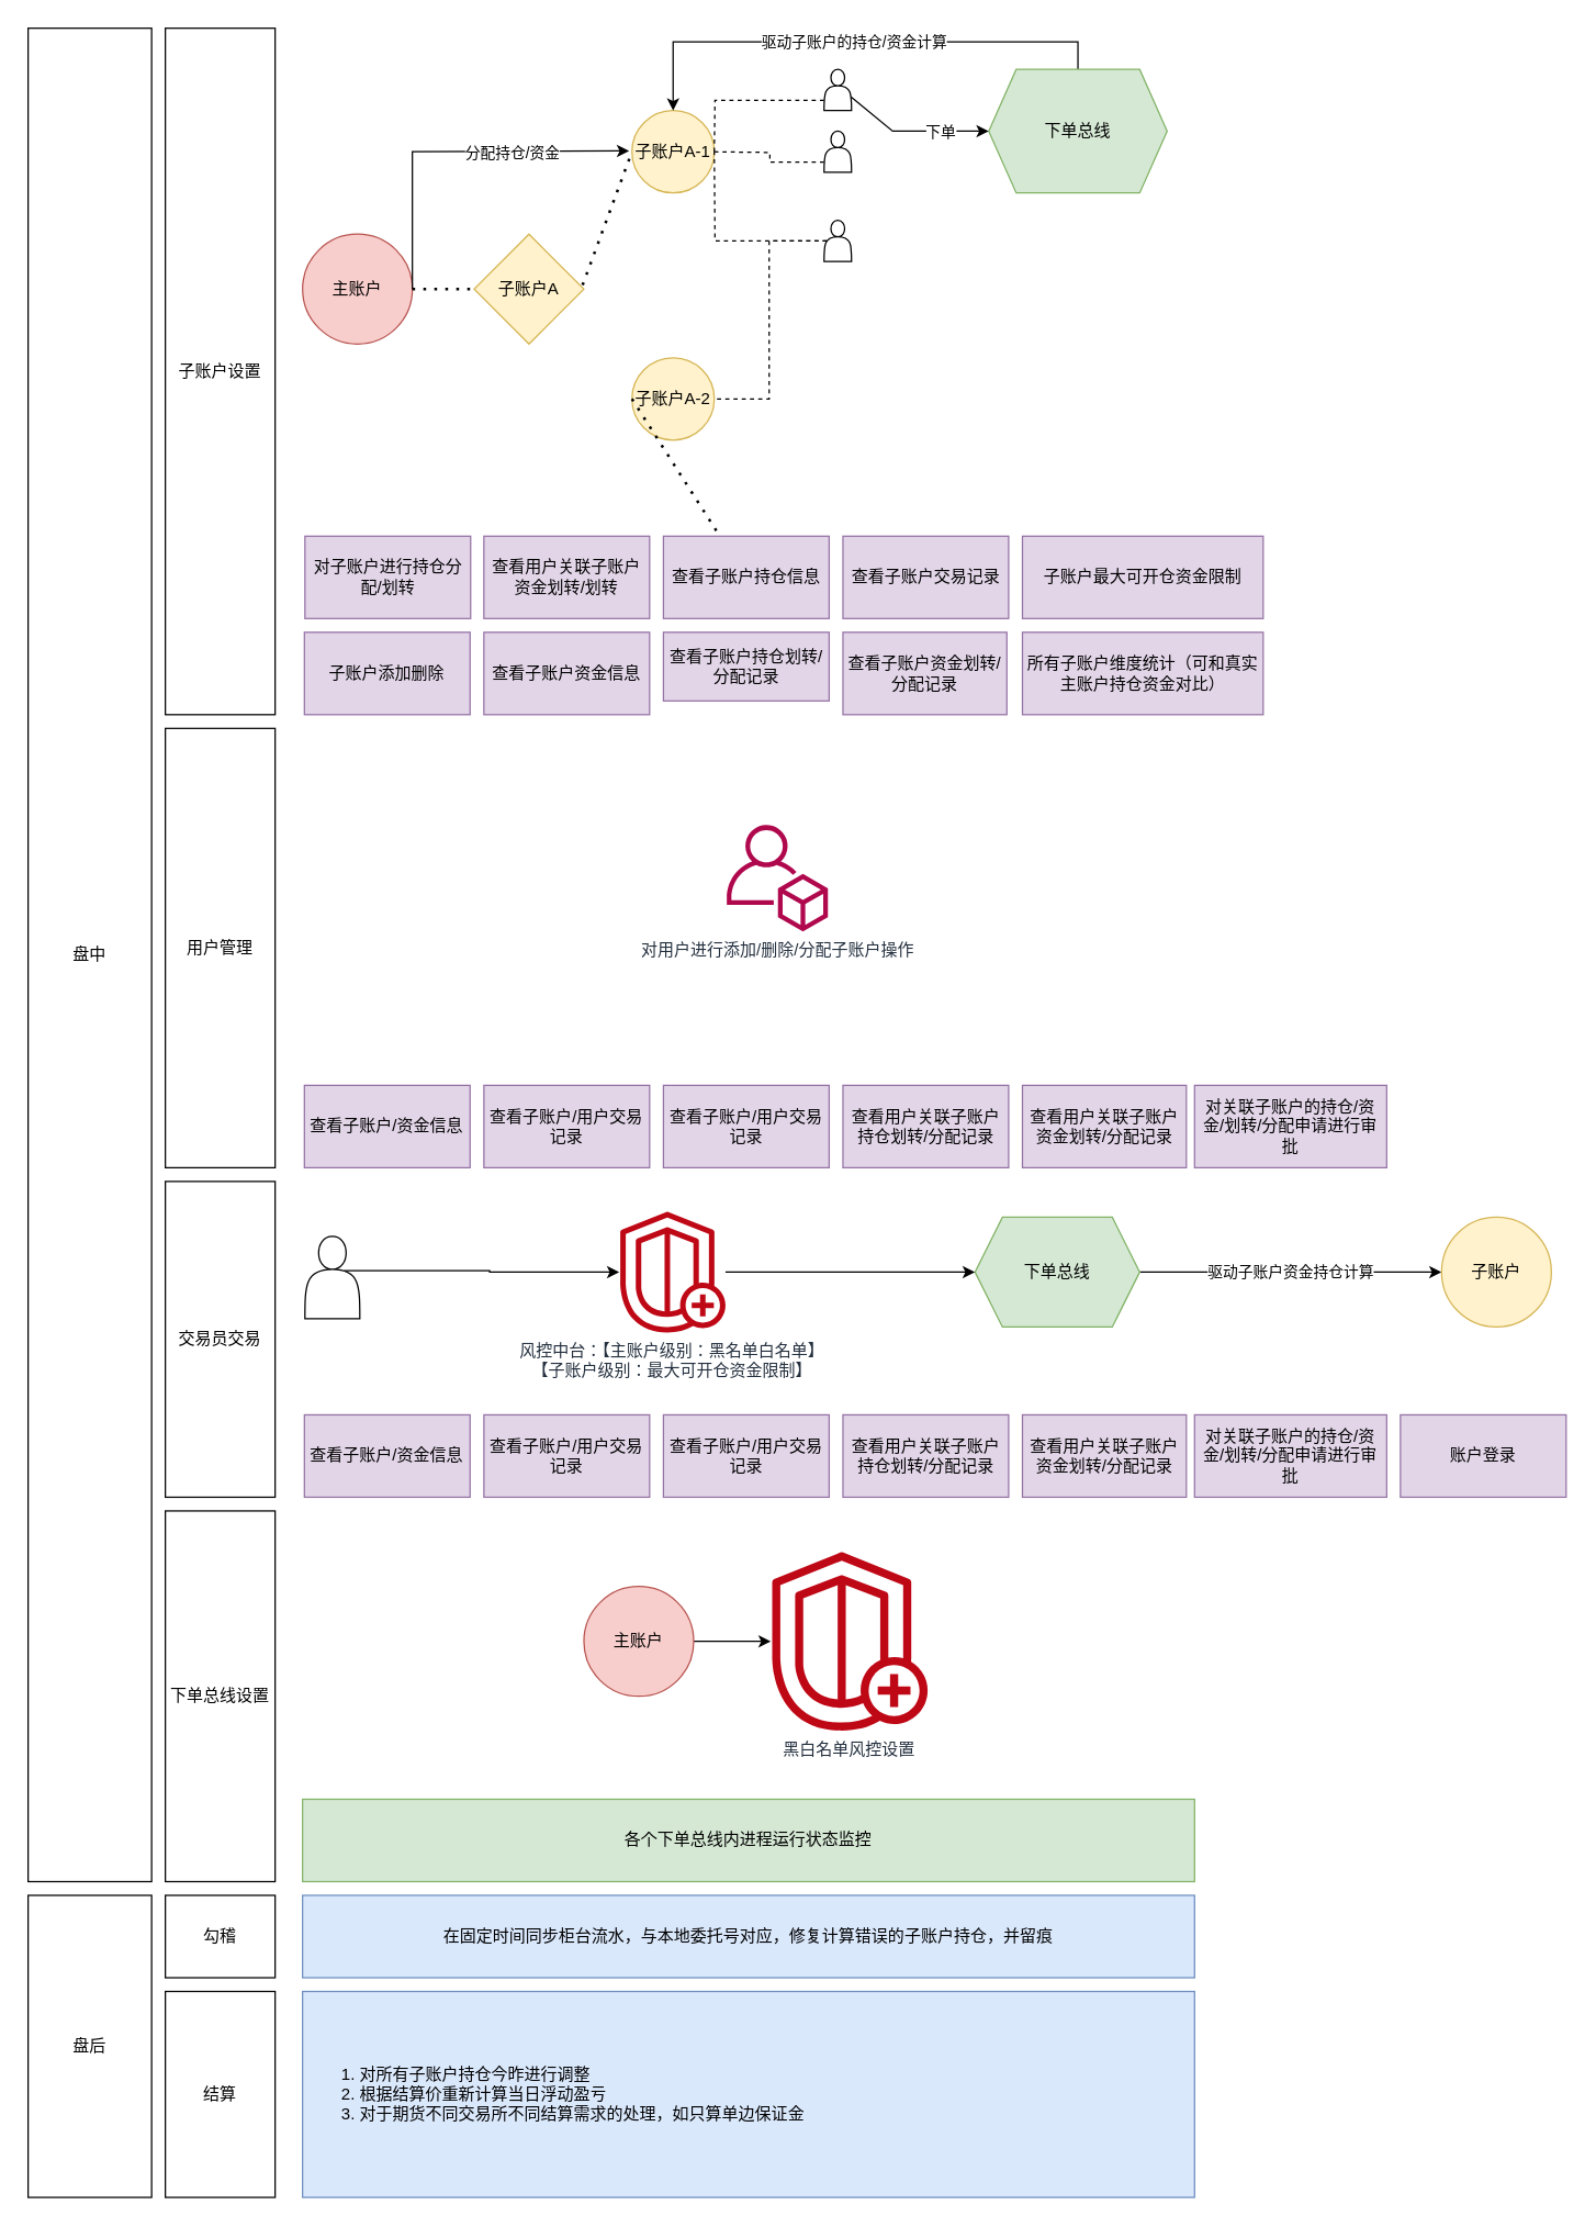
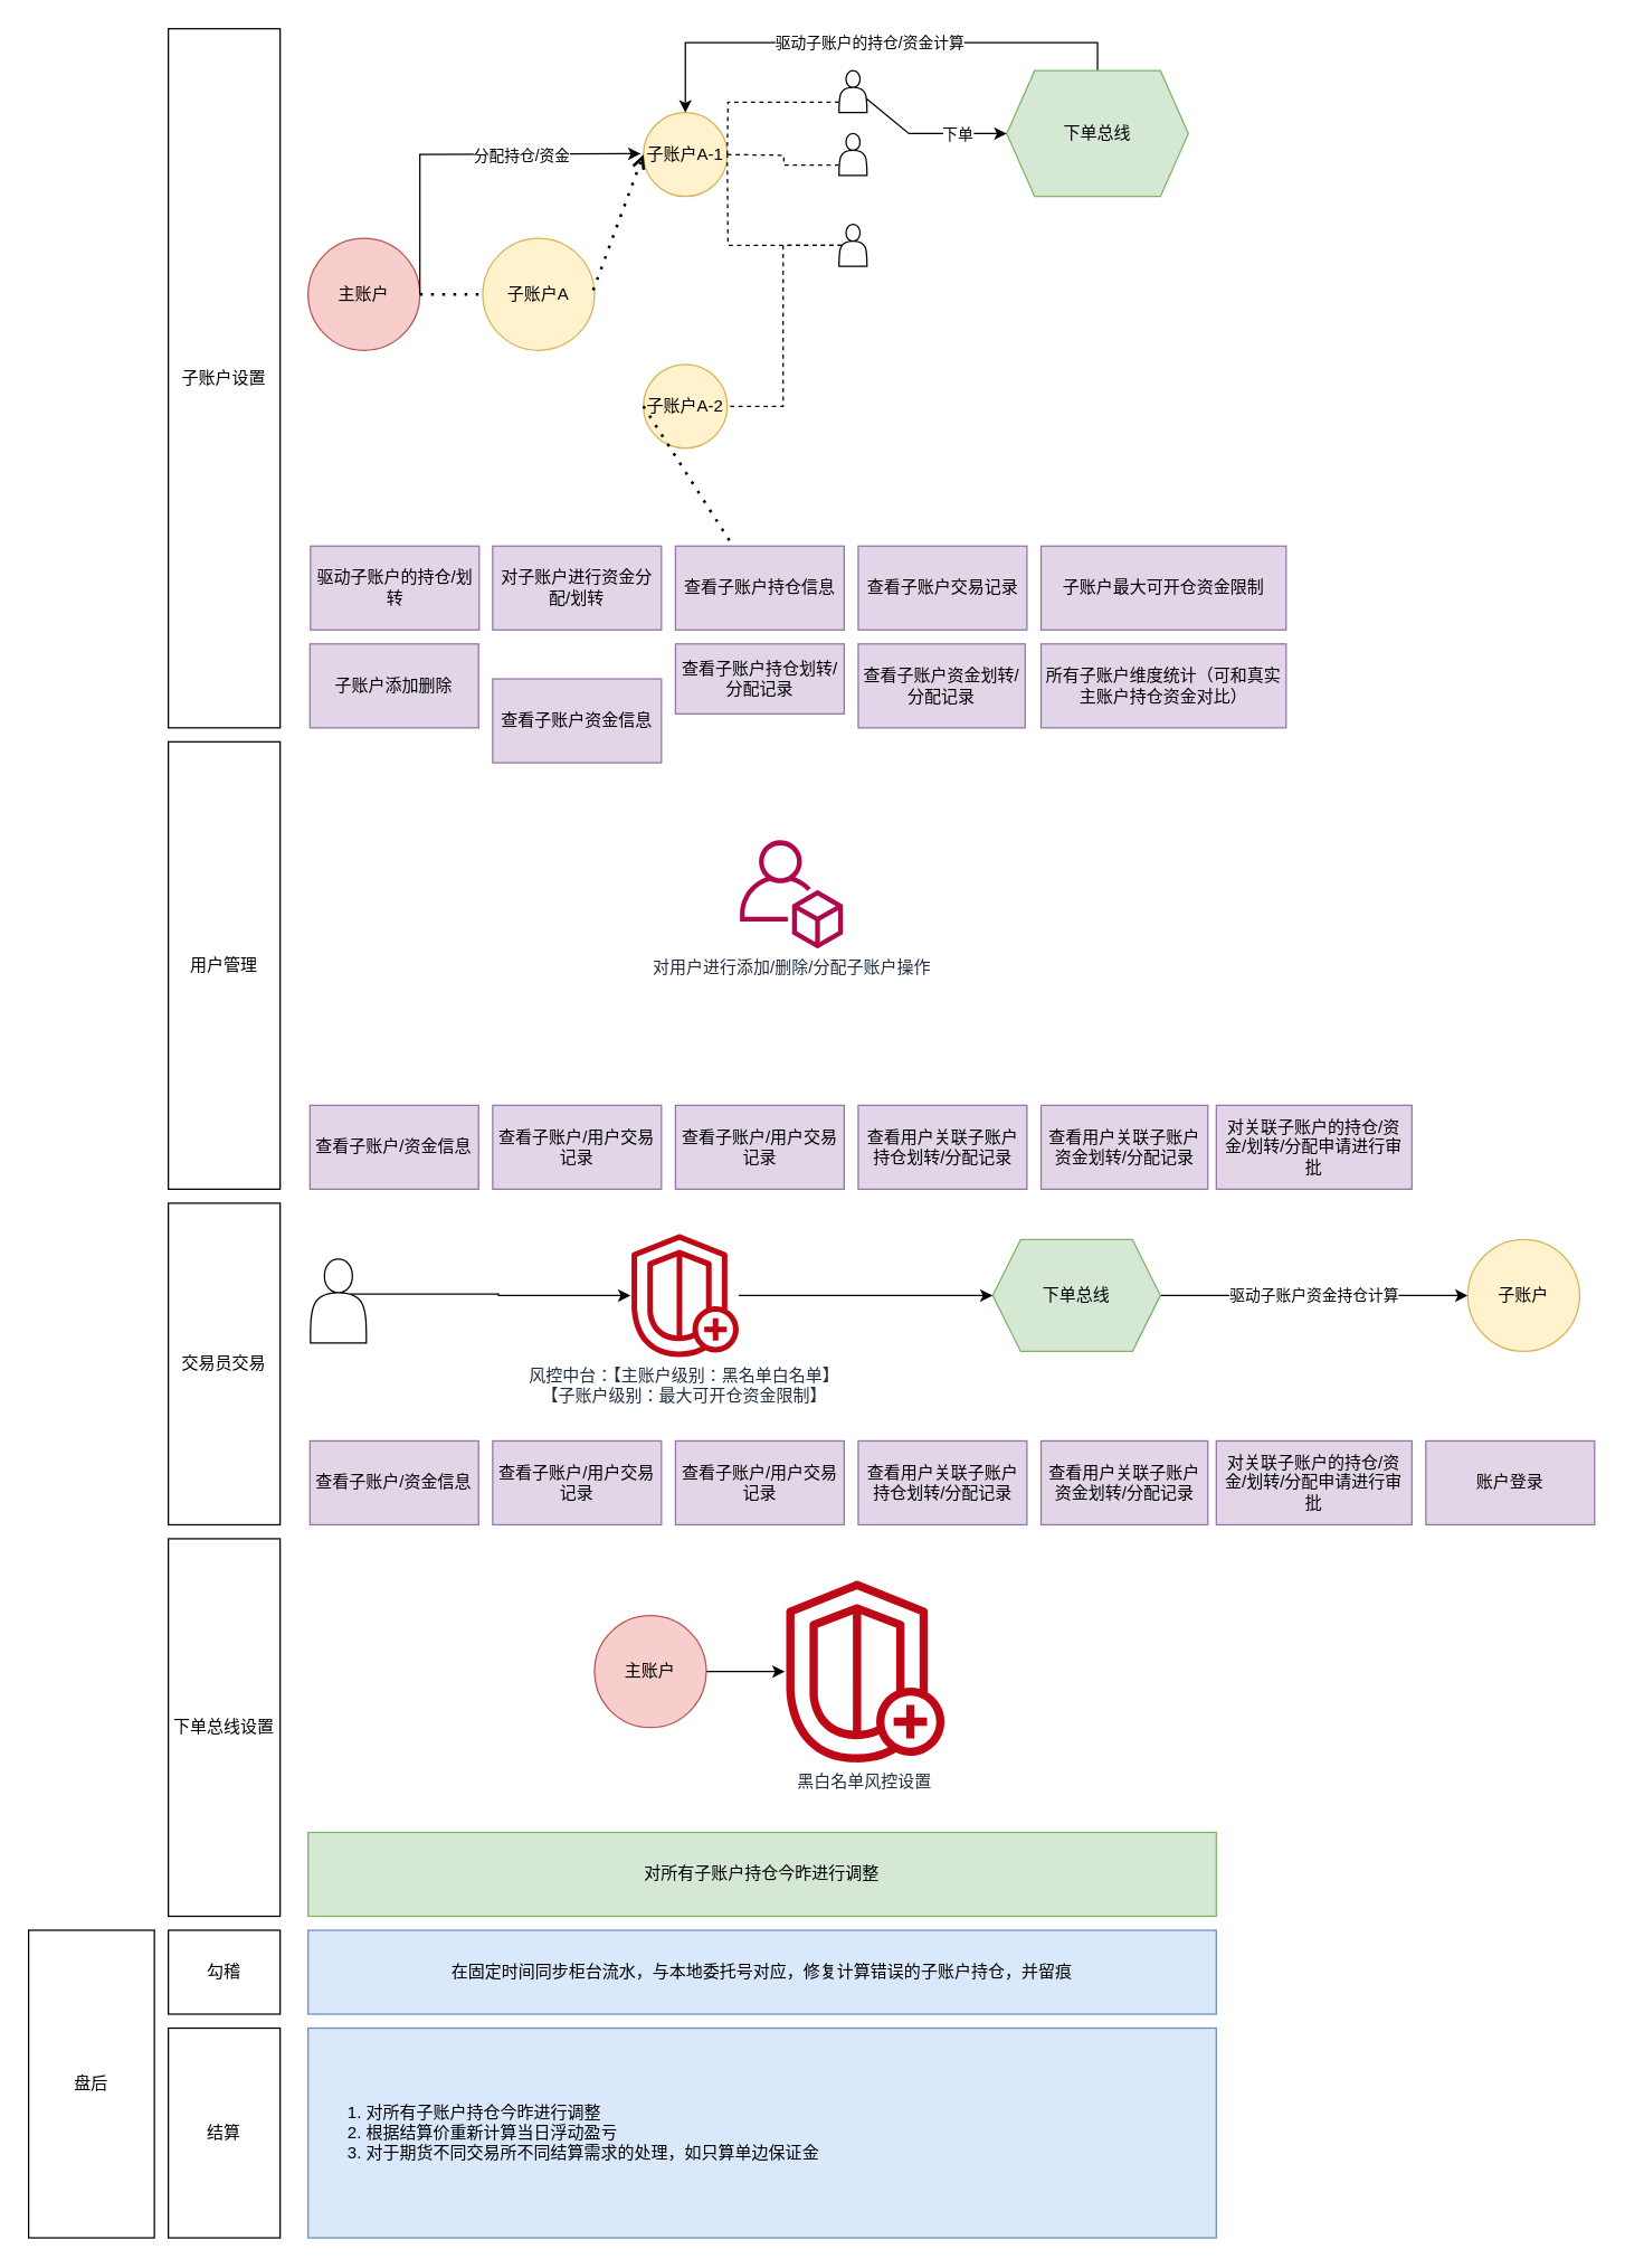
- <mxCell id="26" value="" style="endArrow=none;dashed=1;html=1;dashPattern=1 3;strokeWidth=2;rounded=0;exitX=0.988;exitY=0.463;exitDx=0;exitDy=0;entryX=0;entryY=0.5;entryDx=0;entryDy=0;exitPerimeter=0;" edge="1" parent="1" source="10" target="12"><mxGeometry width="50" height="50" relative="1" as="geometry"><mxPoint x="430" y="180" as="sourcePoint" /><mxPoint x="480" y="130" as="targetPoint" /></mxGeometry></mxCell>
+ <mxCell id="26" value="" style="endArrow=open;dashed=1;html=1;dashPattern=1 3;strokeWidth=2;rounded=0;exitX=0.988;exitY=0.463;exitDx=0;exitDy=0;entryX=0;entryY=0.5;entryDx=0;entryDy=0;exitPerimeter=0;" edge="1" parent="1" source="10" target="12"><mxGeometry width="50" height="50" relative="1" as="geometry"><mxPoint x="430" y="180" as="sourcePoint" /><mxPoint x="480" y="130" as="targetPoint" /></mxGeometry></mxCell>
- <mxCell id="10" value="子账户A" style="rhombus;whiteSpace=wrap;html=1;aspect=fixed;fillColor=#fff2cc;strokeColor=#d6b656;" vertex="1" parent="1"><mxGeometry x="345" y="170" width="80" height="80" as="geometry" /></mxCell>
+ <mxCell id="10" value="子账户A" style="ellipse;whiteSpace=wrap;html=1;aspect=fixed;fillColor=#fff2cc;strokeColor=#d6b656;" vertex="1" parent="1"><mxGeometry x="345" y="170" width="80" height="80" as="geometry" /></mxCell>
- <mxCell id="48" value="对子账户进行持仓分配/划转" style="rounded=0;whiteSpace=wrap;html=1;fillColor=#e1d5e7;strokeColor=#9673a6;" vertex="1" parent="1"><mxGeometry x="221.71" y="390" width="120.75" height="60" as="geometry" /></mxCell>
+ <mxCell id="48" value="驱动子账户的持仓/划转" style="rounded=0;whiteSpace=wrap;html=1;fillColor=#e1d5e7;strokeColor=#9673a6;" vertex="1" parent="1"><mxGeometry x="221.71" y="390" width="120.75" height="60" as="geometry" /></mxCell>
- <mxCell id="49" value="查看用户关联子账户资金划转/划转" style="rounded=0;whiteSpace=wrap;html=1;fillColor=#e1d5e7;strokeColor=#9673a6;" vertex="1" parent="1"><mxGeometry x="352.12" y="390" width="120.75" height="60" as="geometry" /></mxCell>
+ <mxCell id="49" value="对子账户进行资金分配/划转" style="rounded=0;whiteSpace=wrap;html=1;fillColor=#e1d5e7;strokeColor=#9673a6;" vertex="1" parent="1"><mxGeometry x="352.12" y="390" width="120.75" height="60" as="geometry" /></mxCell>
- <mxCell id="42" value="查看子账户资金信息" style="rounded=0;whiteSpace=wrap;html=1;fillColor=#e1d5e7;strokeColor=#9673a6;" vertex="1" parent="1"><mxGeometry x="352.123" y="460" width="120.75" height="60" as="geometry" /></mxCell>
+ <mxCell id="42" value="查看子账户资金信息" style="rounded=0;whiteSpace=wrap;html=1;fillColor=#e1d5e7;strokeColor=#9673a6;" vertex="1" parent="1"><mxGeometry x="352.123" y="485" width="120.75" height="60" as="geometry" /></mxCell>
- <mxCell id="2" value="盘中" style="rounded=0;whiteSpace=wrap;html=1;" vertex="1" parent="1"><mxGeometry x="20" y="20" width="90" height="1350" as="geometry" /></mxCell>
- <mxCell id="56" value="各个下单总线内进程运行状态监控" style="rounded=0;whiteSpace=wrap;html=1;fillColor=#d5e8d4;strokeColor=#82b366;" vertex="1" parent="1"><mxGeometry x="220" y="1310" width="650" height="60" as="geometry" /></mxCell>
+ <mxCell id="56" value="对所有子账户持仓今昨进行调整" style="rounded=0;whiteSpace=wrap;html=1;fillColor=#d5e8d4;strokeColor=#82b366;" vertex="1" parent="1"><mxGeometry x="220" y="1310" width="650" height="60" as="geometry" /></mxCell>
